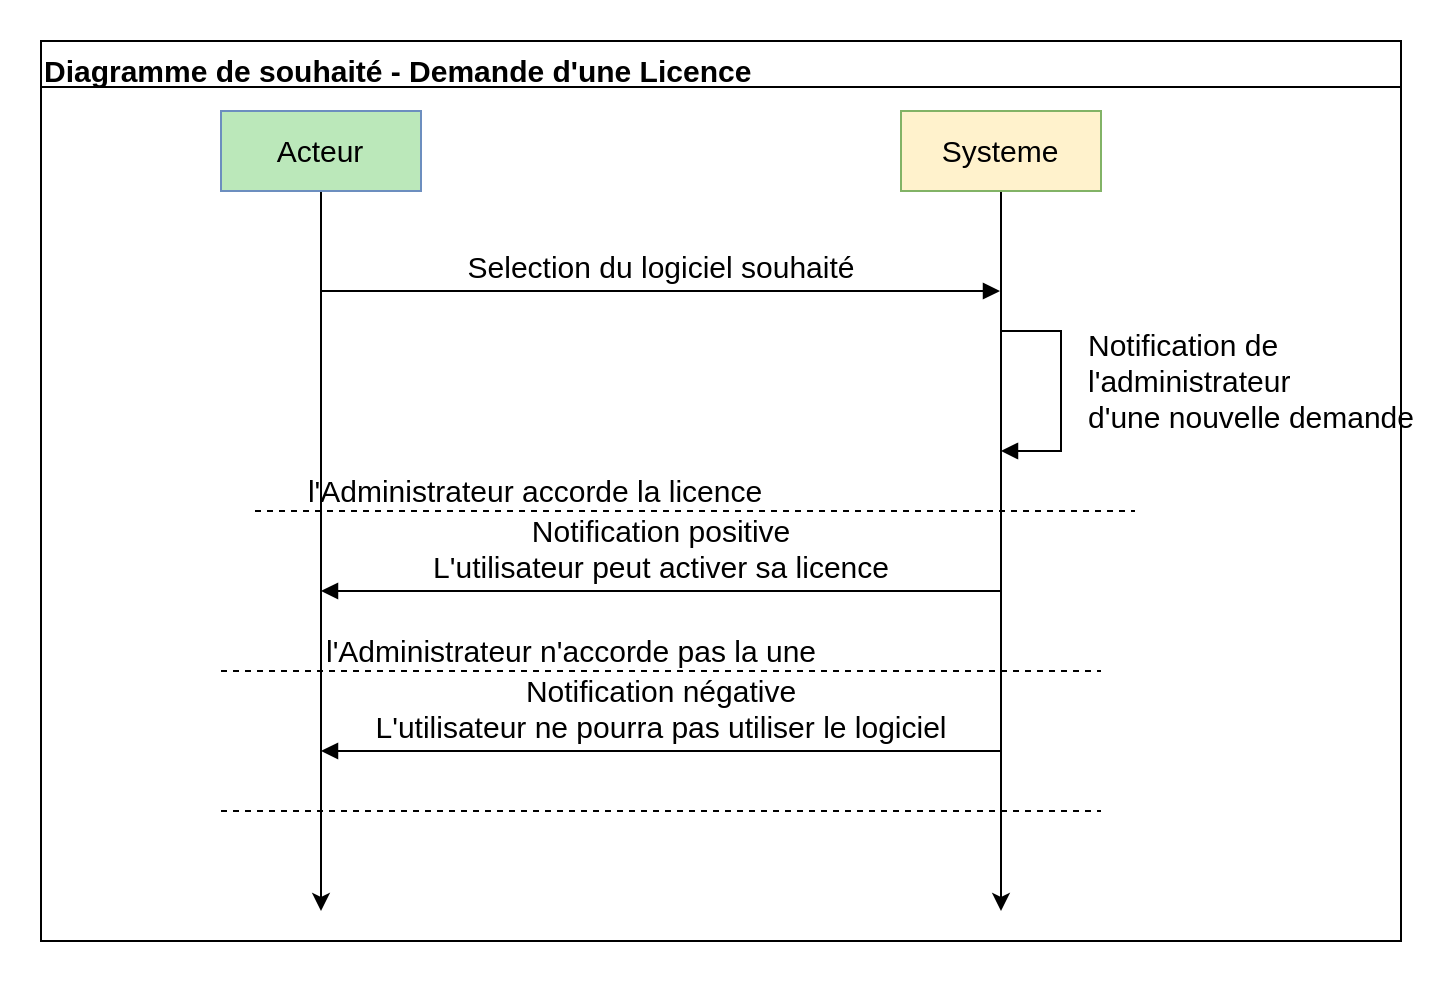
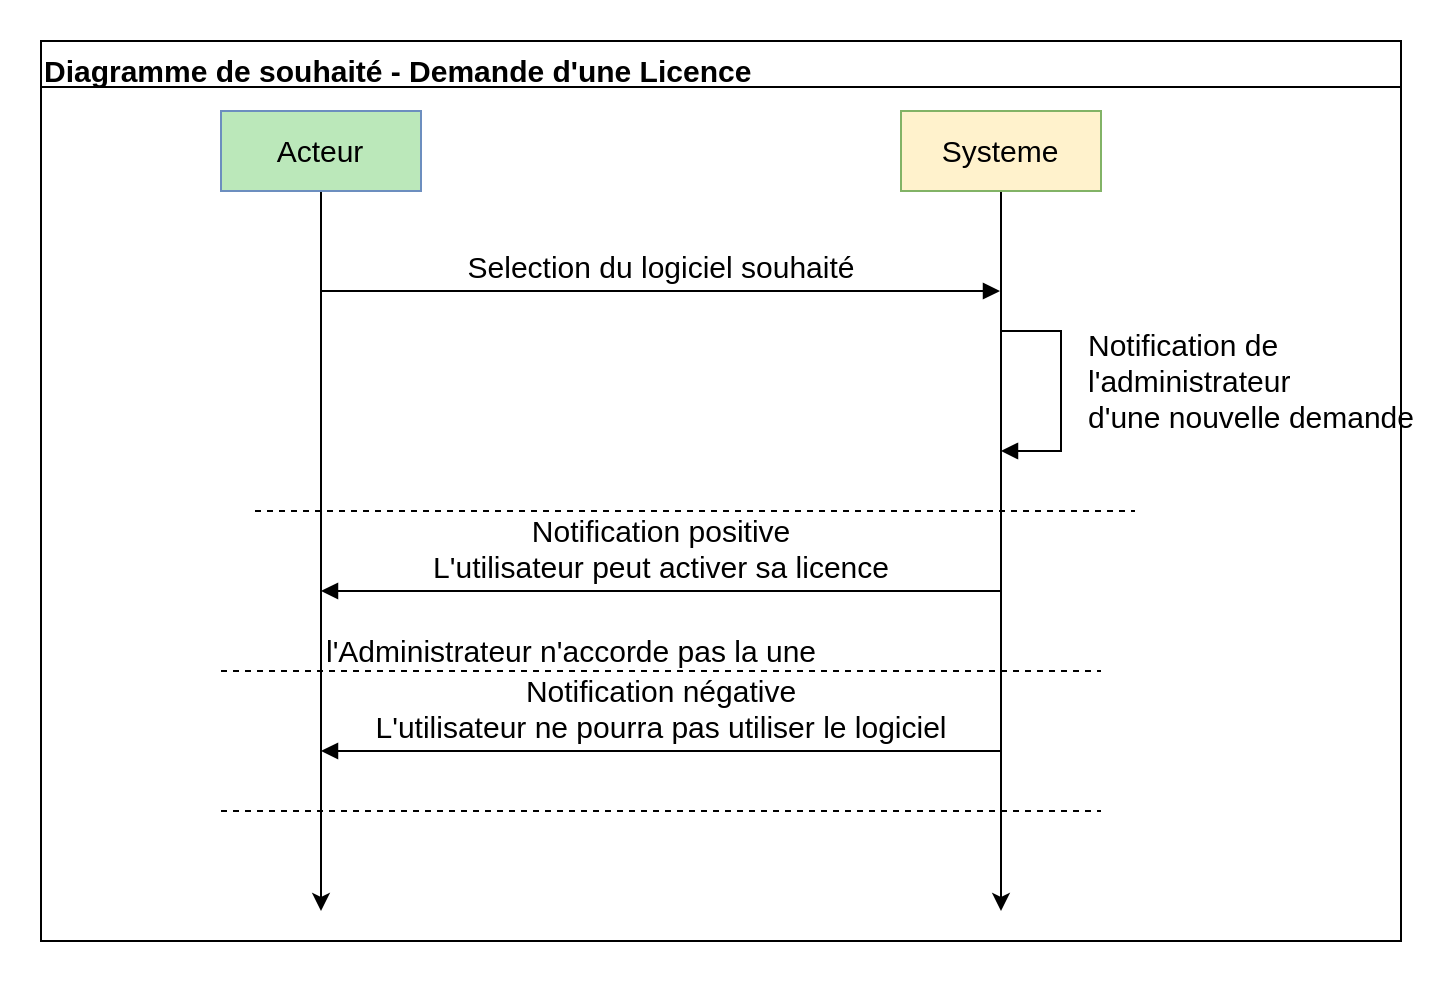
- <mxCell id="11" value="l'Administrateur accorde la licence" style="text;html=1;align=center;verticalAlign=middle;resizable=0;points=[];autosize=1;strokeColor=none;fillColor=none;fontSize=15;rounded=0;" vertex="1" parent="9"><mxGeometry x="30" width="220" height="20" as="geometry" /></mxCell>
